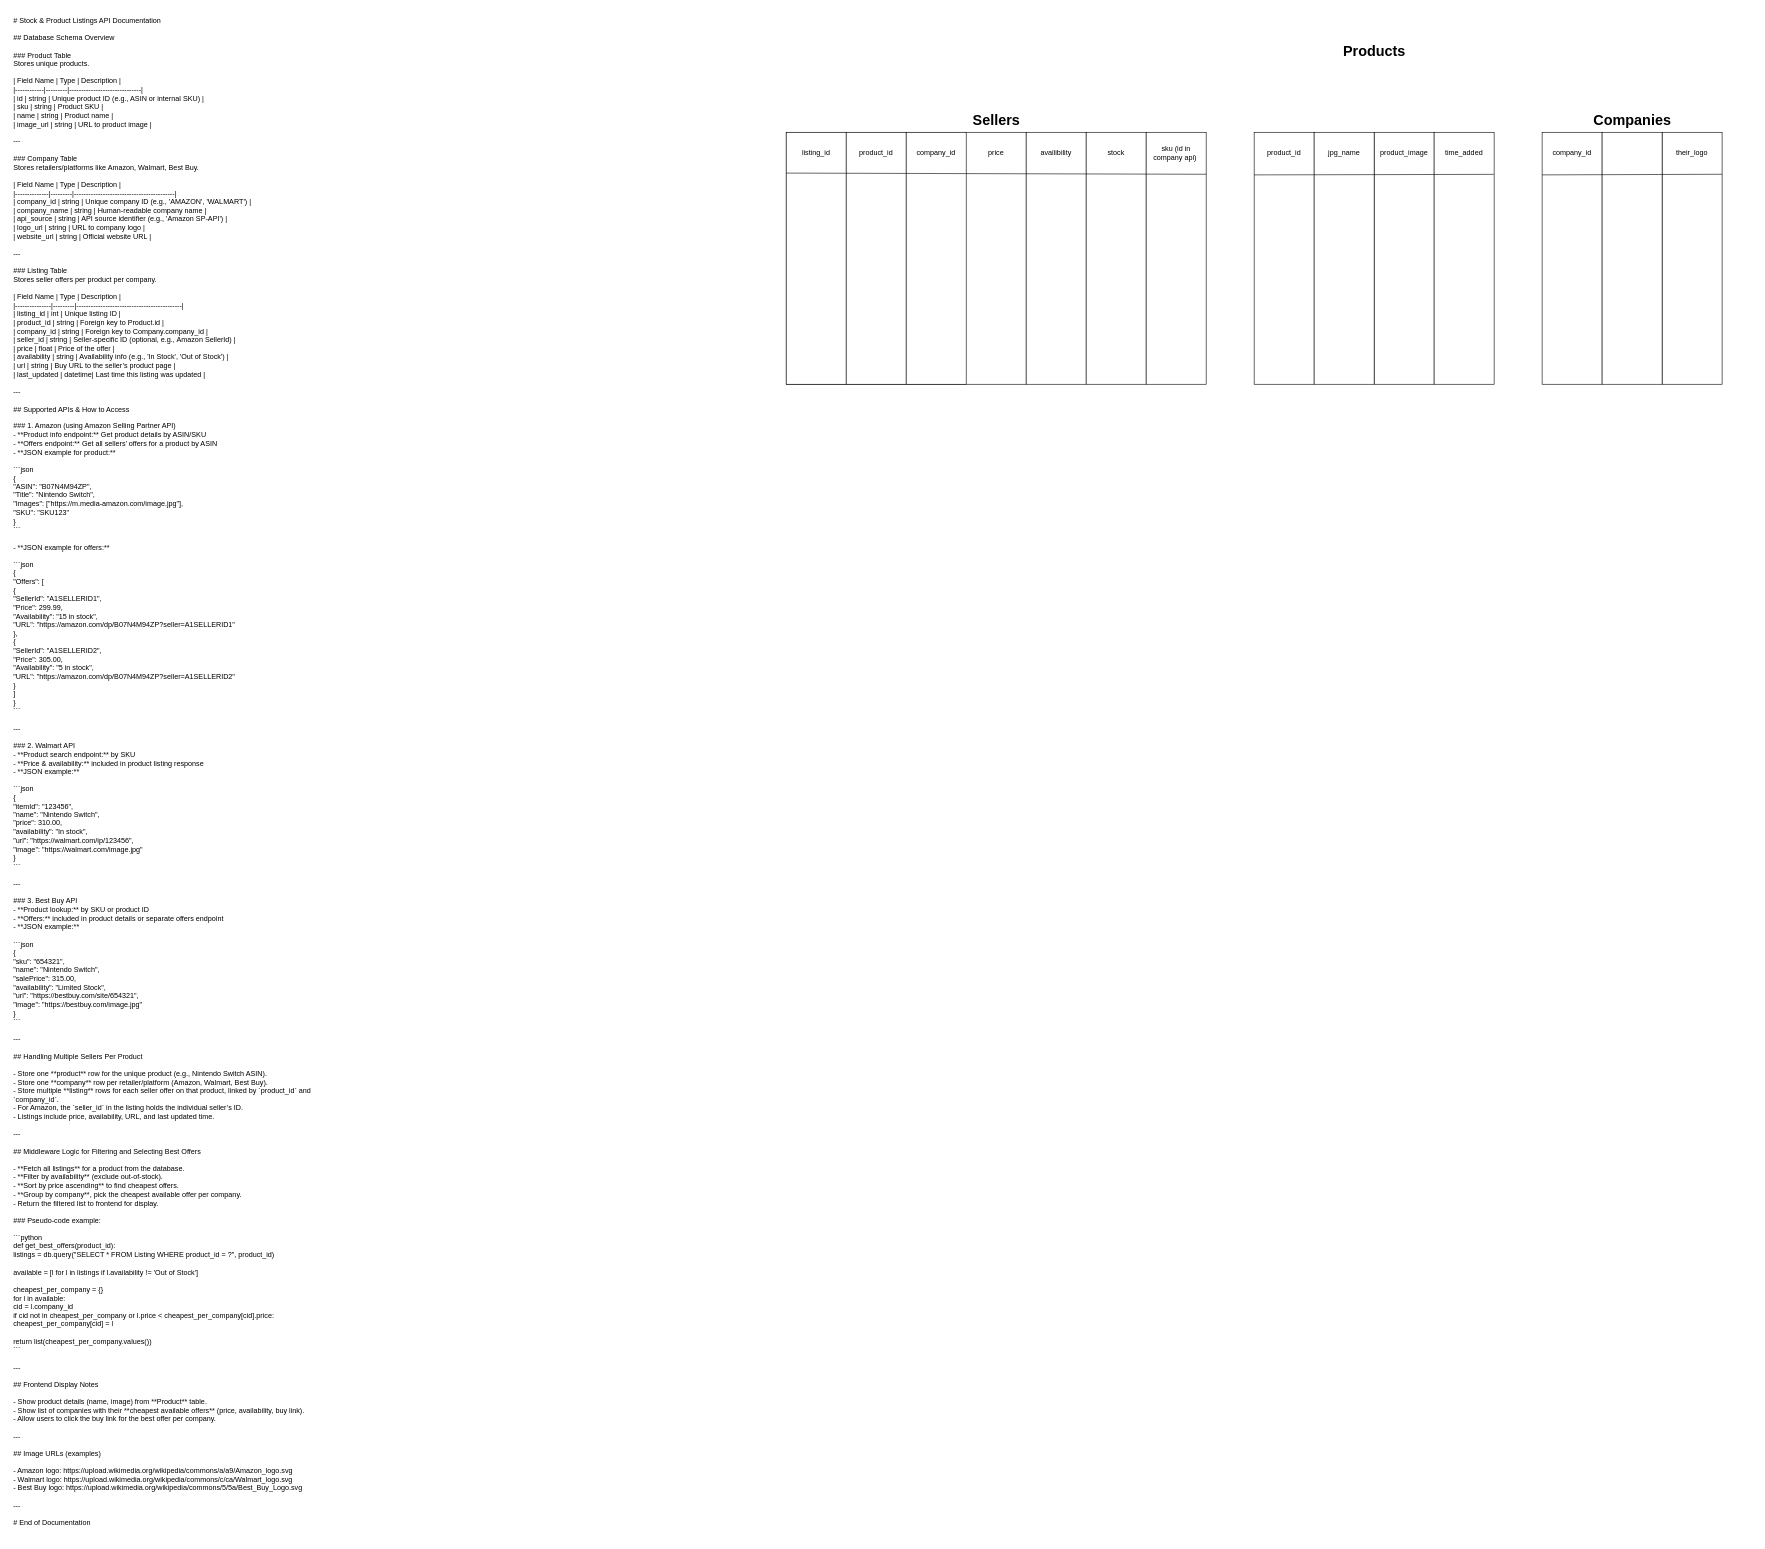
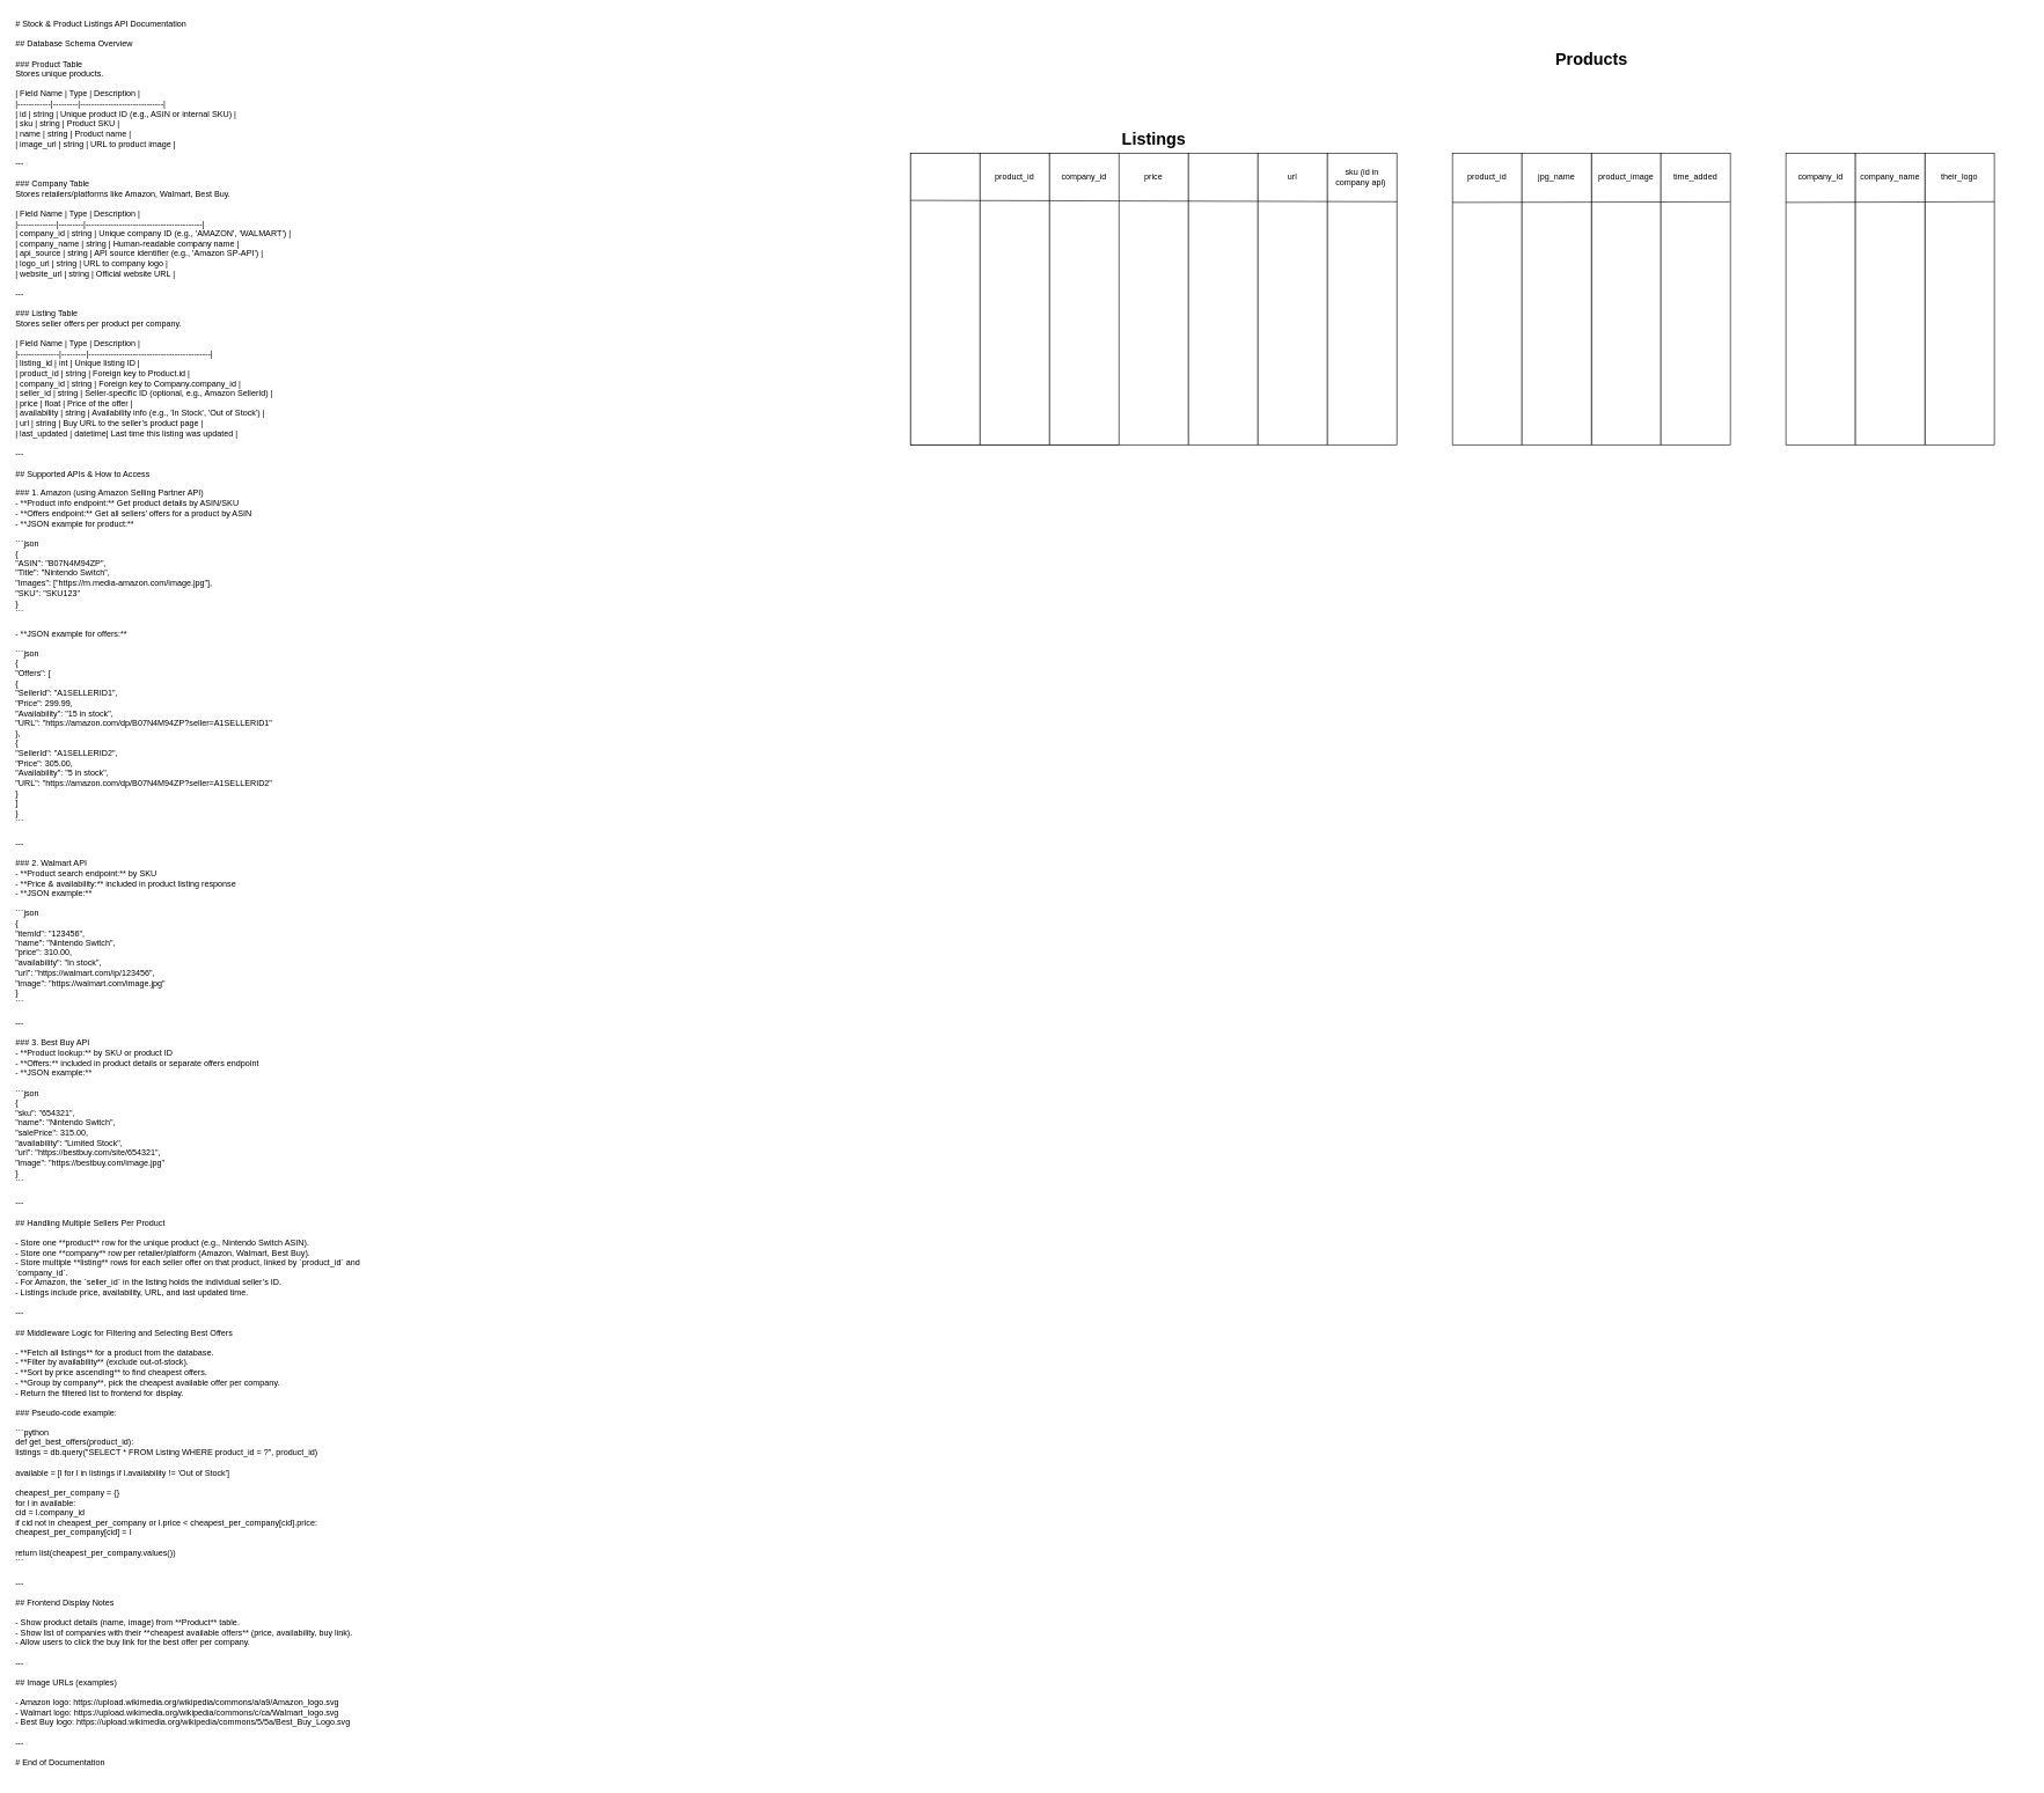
- <mxCell id="3" value="Sellers" style="text;strokeColor=none;fillColor=none;html=1;fontSize=24;fontStyle=1;verticalAlign=middle;align=center;rounded=0;shadow=1;" parent="1" vertex="1"><mxGeometry x="1270" y="180" width="780" height="40" as="geometry" /></mxCell>
+ <mxCell id="3" value="Listings" style="text;strokeColor=none;fillColor=none;html=1;fontSize=24;fontStyle=1;verticalAlign=middle;align=center;rounded=0;shadow=1;" parent="1" vertex="1"><mxGeometry x="1270" y="180" width="780" height="40" as="geometry" /></mxCell>
- <mxCell id="30" value="Companies" style="text;strokeColor=none;fillColor=none;html=1;fontSize=24;fontStyle=1;verticalAlign=middle;align=center;rounded=0;shadow=1;" parent="1" vertex="1"><mxGeometry x="2520" y="180" width="400" height="40" as="geometry" /></mxCell>
- <mxCell id="9" value="listing_id" style="text;html=1;align=center;verticalAlign=middle;whiteSpace=wrap;rounded=0;" parent="1" vertex="1"><mxGeometry x="1310" y="220" width="100" height="70" as="geometry" /></mxCell>
- <mxCell id="14" value="availibility" style="text;html=1;align=center;verticalAlign=middle;whiteSpace=wrap;rounded=0;" parent="1" vertex="1"><mxGeometry x="1710" y="220" width="100" height="70" as="geometry" /></mxCell>
- <mxCell id="16" value="stock" style="text;html=1;align=center;verticalAlign=middle;whiteSpace=wrap;rounded=0;" parent="1" vertex="1"><mxGeometry x="1810" y="220" width="100" height="70" as="geometry" /></mxCell>
+ <mxCell id="16" value="url" style="text;html=1;align=center;verticalAlign=middle;whiteSpace=wrap;rounded=0;" parent="1" vertex="1"><mxGeometry x="1810" y="220" width="100" height="70" as="geometry" /></mxCell>
+ <mxCell id="32" value="company_name" style="text;html=1;align=center;verticalAlign=middle;whiteSpace=wrap;rounded=0;" parent="1" vertex="1"><mxGeometry x="2670" y="220" width="100" height="70" as="geometry" /></mxCell>
